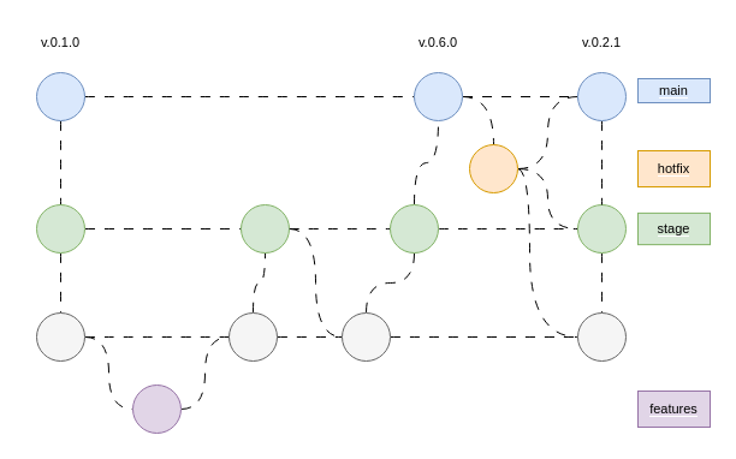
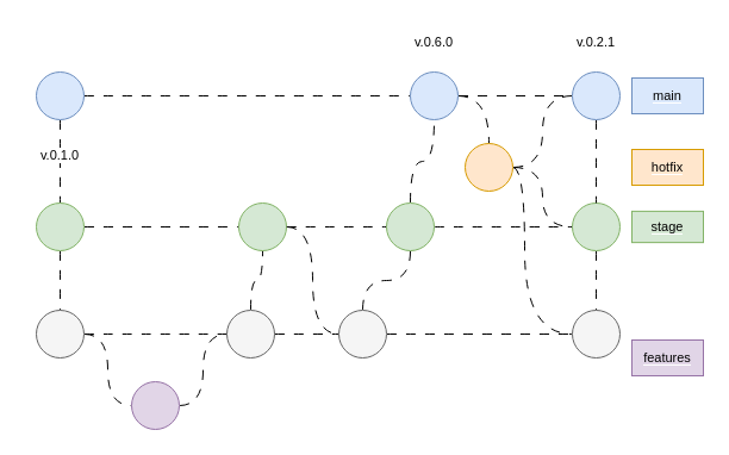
- <mxCell id="35" value="v.0.1.0" style="text;html=1;align=center;verticalAlign=middle;whiteSpace=wrap;rounded=0;fontFamily=Helvetica;fontSize=11;fontColor=default;labelBackgroundColor=default;" vertex="1" parent="1"><mxGeometry x="20" y="20" width="60" height="30" as="geometry" /></mxCell>
+ <mxCell id="35" value="v.0.1.0" style="text;html=1;align=center;verticalAlign=middle;whiteSpace=wrap;rounded=0;fontFamily=Helvetica;fontSize=11;fontColor=default;labelBackgroundColor=default;" vertex="1" parent="1"><mxGeometry x="20" y="115" width="60" height="30" as="geometry" /></mxCell>
- <mxCell id="34" value="&lt;span style=&quot;background-color: rgb(218, 232, 252);&quot;&gt;main&lt;/span&gt;" style="text;html=1;align=center;verticalAlign=middle;whiteSpace=wrap;rounded=0;fontFamily=Helvetica;fontSize=11;labelBackgroundColor=default;fillColor=#DAE8FC;strokeColor=#6c8ebf;" vertex="1" parent="1"><mxGeometry x="530" y="65" width="60" height="20" as="geometry" /></mxCell>
+ <mxCell id="34" value="&lt;span style=&quot;background-color: rgb(218, 232, 252);&quot;&gt;main&lt;/span&gt;" style="text;html=1;align=center;verticalAlign=middle;whiteSpace=wrap;rounded=0;fontFamily=Helvetica;fontSize=11;labelBackgroundColor=default;fillColor=#DAE8FC;strokeColor=#6c8ebf;" vertex="1" parent="1"><mxGeometry x="530" y="65" width="60" height="30" as="geometry" /></mxCell>
- <mxCell id="31" value="&lt;span style=&quot;background-color: rgb(225, 213, 231);&quot;&gt;features&lt;/span&gt;" style="text;html=1;align=center;verticalAlign=middle;whiteSpace=wrap;rounded=0;fontFamily=Helvetica;fontSize=11;labelBackgroundColor=default;fillColor=#E1D5E7;strokeColor=#9673a6;" vertex="1" parent="1"><mxGeometry x="530" y="325" width="60" height="30" as="geometry" /></mxCell>
+ <mxCell id="31" value="&lt;span style=&quot;background-color: rgb(225, 213, 231);&quot;&gt;features&lt;/span&gt;" style="text;html=1;align=center;verticalAlign=middle;whiteSpace=wrap;rounded=0;fontFamily=Helvetica;fontSize=11;labelBackgroundColor=default;fillColor=#E1D5E7;strokeColor=#9673a6;" vertex="1" parent="1"><mxGeometry x="530" y="285" width="60" height="30" as="geometry" /></mxCell>
